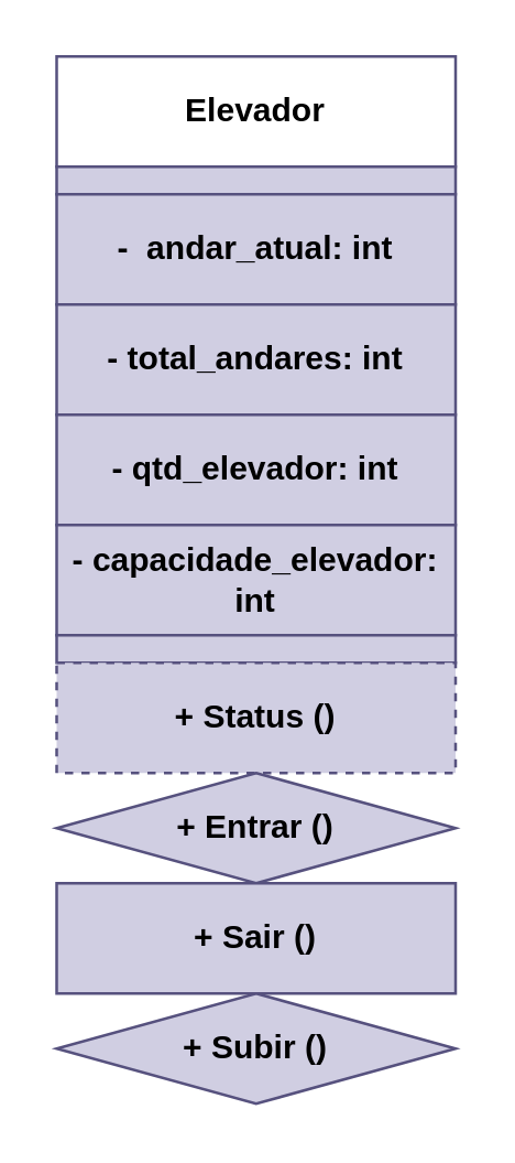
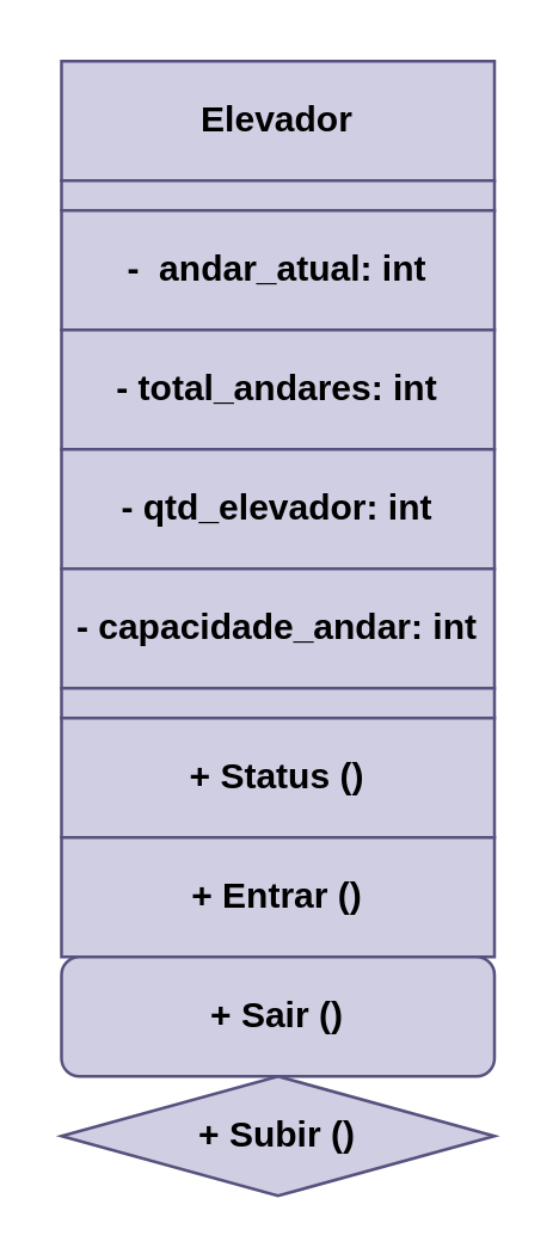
- <mxCell id="2" value="&lt;font color=&quot;#000000&quot;&gt;&lt;b&gt;Elevador&lt;/b&gt;&lt;/font&gt;" style="rounded=0;whiteSpace=wrap;html=1;fillColor=#ffffff;strokeColor=#56517e;" vertex="1" parent="1"><mxGeometry x="20" y="20" width="145" height="40" as="geometry" /></mxCell>
+ <mxCell id="2" value="&lt;font color=&quot;#000000&quot;&gt;&lt;b&gt;Elevador&lt;/b&gt;&lt;/font&gt;" style="rounded=0;whiteSpace=wrap;html=1;fillColor=#d0cee2;strokeColor=#56517e;" vertex="1" parent="1"><mxGeometry x="20" y="20" width="145" height="40" as="geometry" /></mxCell>
- <mxCell id="7" value="&lt;font color=&quot;#000000&quot;&gt;&lt;b&gt;- capacidade_elevador: int&lt;/b&gt;&lt;/font&gt;" style="rounded=0;whiteSpace=wrap;html=1;fillColor=#d0cee2;strokeColor=#56517e;" vertex="1" parent="1"><mxGeometry x="20" y="190" width="145" height="40" as="geometry" /></mxCell>
+ <mxCell id="7" value="&lt;font color=&quot;#000000&quot;&gt;&lt;b&gt;- capacidade_andar: int&lt;/b&gt;&lt;/font&gt;" style="rounded=0;whiteSpace=wrap;html=1;fillColor=#d0cee2;strokeColor=#56517e;" vertex="1" parent="1"><mxGeometry x="20" y="190" width="145" height="40" as="geometry" /></mxCell>
- <mxCell id="9" value="&lt;font color=&quot;#000000&quot;&gt;&lt;b&gt;+ Status ()&lt;/b&gt;&lt;/font&gt;" style="rounded=0;whiteSpace=wrap;html=1;fillColor=#d0cee2;strokeColor=#56517e;dashed=1;" vertex="1" parent="1"><mxGeometry x="20" y="240" width="145" height="40" as="geometry" /></mxCell>
+ <mxCell id="9" value="&lt;font color=&quot;#000000&quot;&gt;&lt;b&gt;+ Status ()&lt;/b&gt;&lt;/font&gt;" style="rounded=0;whiteSpace=wrap;html=1;fillColor=#d0cee2;strokeColor=#56517e;" vertex="1" parent="1"><mxGeometry x="20" y="240" width="145" height="40" as="geometry" /></mxCell>
- <mxCell id="10" value="&lt;font color=&quot;#000000&quot;&gt;&lt;b&gt;+ Entrar ()&lt;/b&gt;&lt;/font&gt;" style="rhombus;whiteSpace=wrap;html=1;fillColor=#d0cee2;strokeColor=#56517e;" vertex="1" parent="1"><mxGeometry x="20" y="280" width="145" height="40" as="geometry" /></mxCell>
+ <mxCell id="10" value="&lt;font color=&quot;#000000&quot;&gt;&lt;b&gt;+ Entrar ()&lt;/b&gt;&lt;/font&gt;" style="rounded=0;whiteSpace=wrap;html=1;fillColor=#d0cee2;strokeColor=#56517e;" vertex="1" parent="1"><mxGeometry x="20" y="280" width="145" height="40" as="geometry" /></mxCell>
- <mxCell id="11" value="&lt;font color=&quot;#000000&quot;&gt;&lt;b&gt;+ Sair ()&lt;/b&gt;&lt;/font&gt;" style="rounded=0;whiteSpace=wrap;html=1;fillColor=#d0cee2;strokeColor=#56517e;" vertex="1" parent="1"><mxGeometry x="20" y="320" width="145" height="40" as="geometry" /></mxCell>
+ <mxCell id="11" value="&lt;font color=&quot;#000000&quot;&gt;&lt;b&gt;+ Sair ()&lt;/b&gt;&lt;/font&gt;" style="whiteSpace=wrap;html=1;fillColor=#d0cee2;strokeColor=#56517e;rounded=1;" vertex="1" parent="1"><mxGeometry x="20" y="320" width="145" height="40" as="geometry" /></mxCell>
